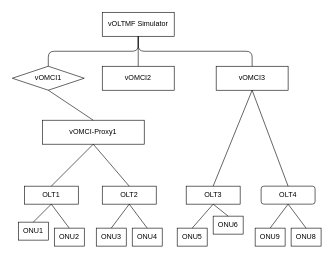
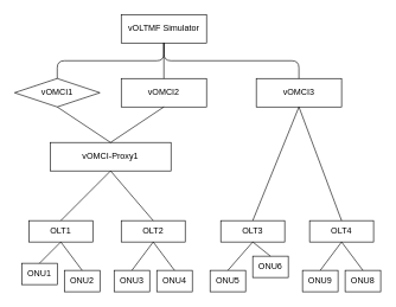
+ <mxCell id="16" value="" style="endArrow=none;html=1;entryX=0.5;entryY=1;entryDx=0;entryDy=0;exitX=0.5;exitY=0;exitDx=0;exitDy=0;" edge="1" parent="1" source="6" target="4"><mxGeometry width="50" height="50" relative="1" as="geometry"><mxPoint x="385" y="360" as="sourcePoint" /><mxPoint x="440" y="200" as="targetPoint" /></mxGeometry></mxCell>
- <mxCell id="10" value="OLT4" style="whiteSpace=wrap;html=1;rounded=1;" vertex="1" parent="1"><mxGeometry x="435" y="310" width="90" height="30" as="geometry" /></mxCell>
+ <mxCell id="10" value="OLT4" style="rounded=0;whiteSpace=wrap;html=1;" vertex="1" parent="1"><mxGeometry x="435" y="310" width="90" height="30" as="geometry" /></mxCell>
